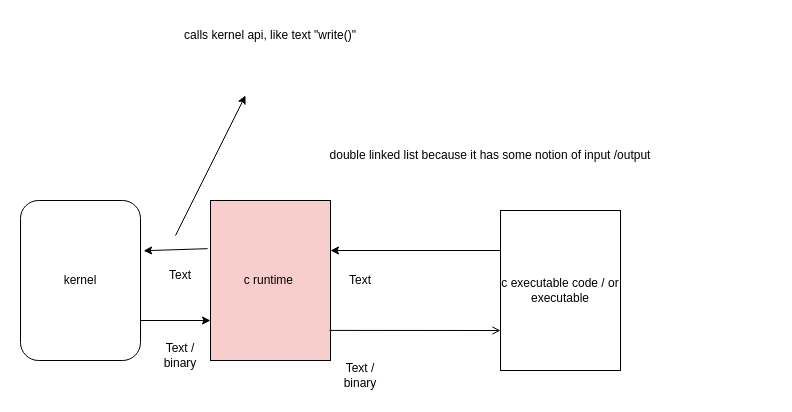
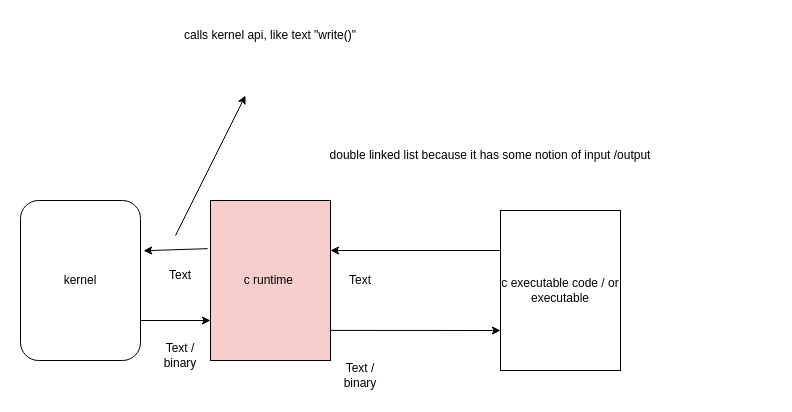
- <mxCell id="14" value="" style="endArrow=open;html=1;rounded=0;exitX=0.992;exitY=0.812;exitDx=0;exitDy=0;entryX=0;entryY=0.75;entryDx=0;entryDy=0;exitPerimeter=0;" edge="1" parent="1" source="3" target="4"><mxGeometry width="50" height="50" relative="1" as="geometry"><mxPoint x="540" y="480" as="sourcePoint" /><mxPoint x="610" y="480" as="targetPoint" /></mxGeometry></mxCell>
+ <mxCell id="14" value="" style="endArrow=classic;html=1;rounded=0;exitX=0.992;exitY=0.812;exitDx=0;exitDy=0;entryX=0;entryY=0.75;entryDx=0;entryDy=0;exitPerimeter=0;" edge="1" parent="1" source="3" target="4"><mxGeometry width="50" height="50" relative="1" as="geometry"><mxPoint x="540" y="480" as="sourcePoint" /><mxPoint x="610" y="480" as="targetPoint" /></mxGeometry></mxCell>
